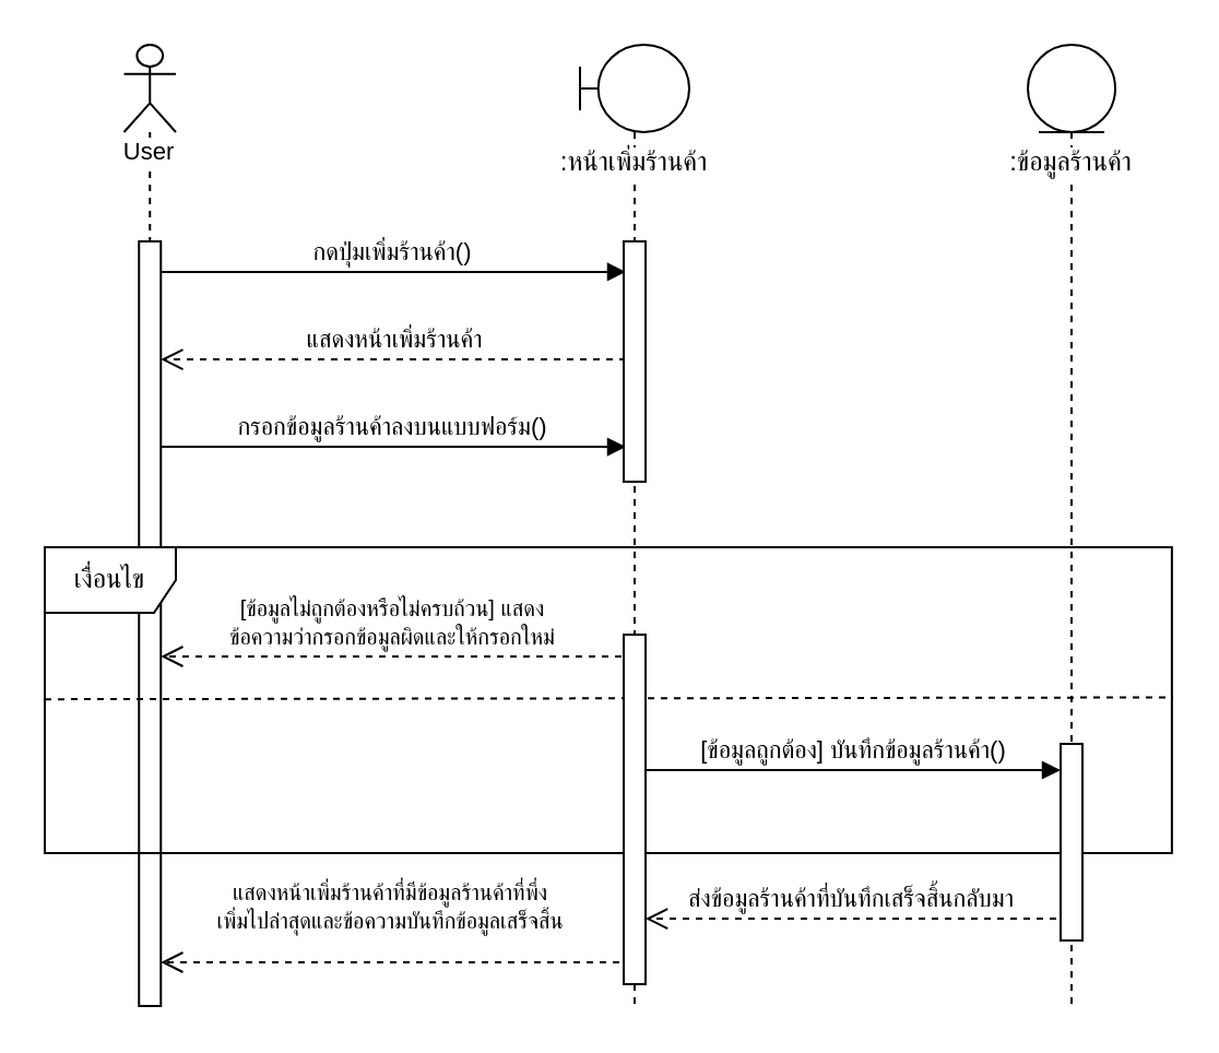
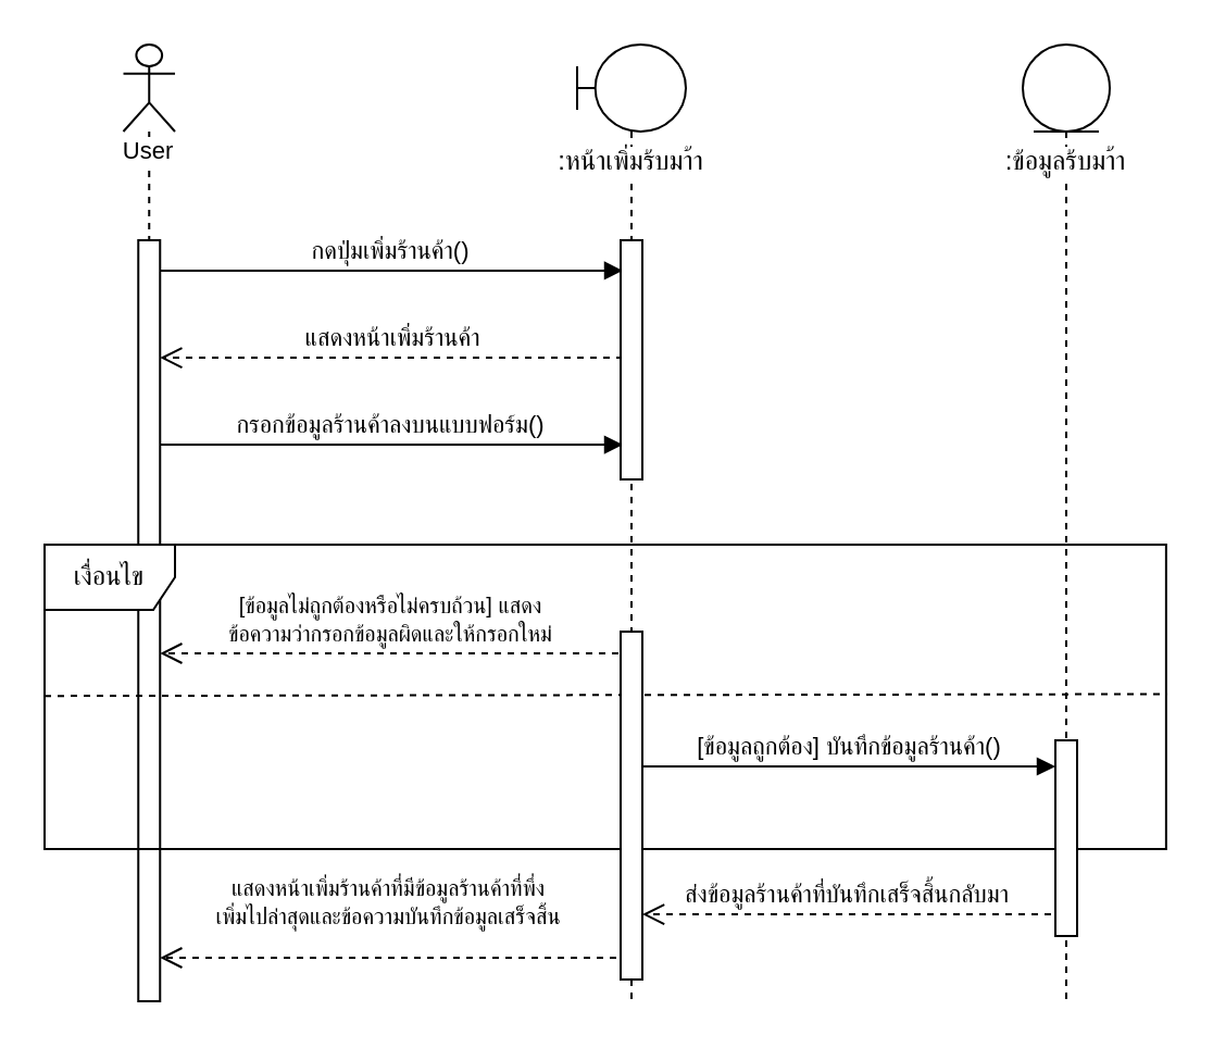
- <mxCell id="15" value=":หน้าเพิ่มร้านค้า" style="text;align=center;fontStyle=0;verticalAlign=middle;spacingLeft=3;spacingRight=3;strokeColor=none;rotatable=0;points=[[0,0.5],[1,0.5]];portConstraint=eastwest;labelBackgroundColor=#ffffff;" parent="1" vertex="1"><mxGeometry x="250" y="60" width="80" height="26" as="geometry" /></mxCell>
+ <mxCell id="15" value=":หน้าเพิ่มร้บมา้า" style="text;align=center;fontStyle=0;verticalAlign=middle;spacingLeft=3;spacingRight=3;strokeColor=none;rotatable=0;points=[[0,0.5],[1,0.5]];portConstraint=eastwest;labelBackgroundColor=#ffffff;" parent="1" vertex="1"><mxGeometry x="250" y="60" width="80" height="26" as="geometry" /></mxCell>
- <mxCell id="19" value=":ข้อมูลร้านค้า" style="text;align=center;fontStyle=0;verticalAlign=middle;spacingLeft=3;spacingRight=3;strokeColor=none;rotatable=0;points=[[0,0.5],[1,0.5]];portConstraint=eastwest;labelBackgroundColor=#ffffff;" parent="1" vertex="1"><mxGeometry x="450" y="60" width="80" height="26" as="geometry" /></mxCell>
+ <mxCell id="19" value=":ข้อมูลร้บมา้า" style="text;align=center;fontStyle=0;verticalAlign=middle;spacingLeft=3;spacingRight=3;strokeColor=none;rotatable=0;points=[[0,0.5],[1,0.5]];portConstraint=eastwest;labelBackgroundColor=#ffffff;" parent="1" vertex="1"><mxGeometry x="450" y="60" width="80" height="26" as="geometry" /></mxCell>
